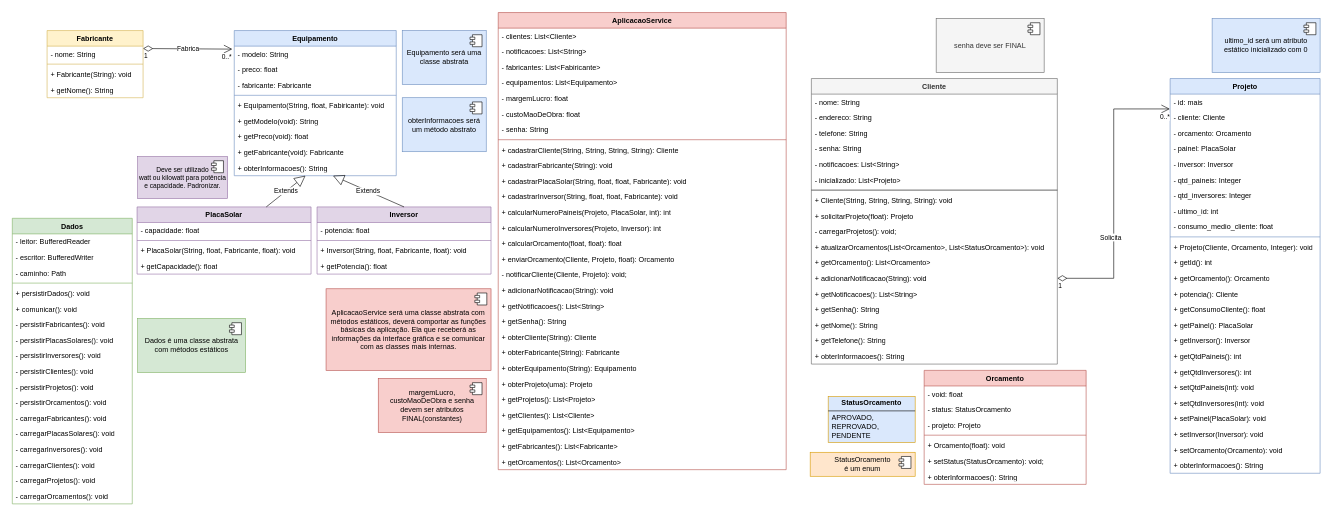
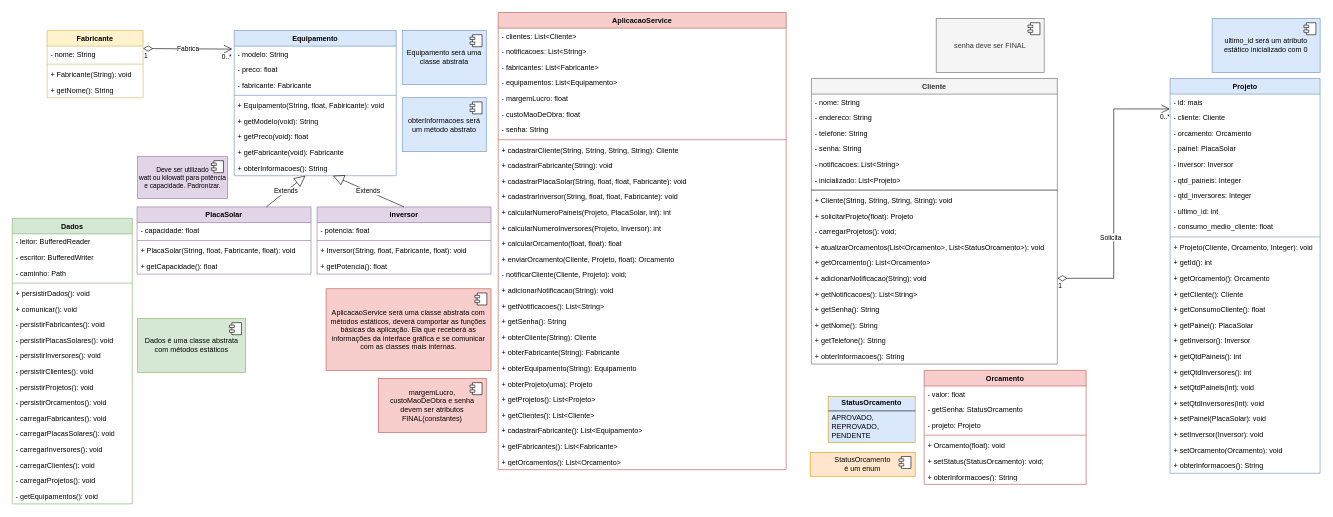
- <mxCell id="55" value="- fabricantes: List&amp;lt;Fabiricante&amp;gt;" style="text;strokeColor=none;fillColor=none;align=left;verticalAlign=top;spacingLeft=4;spacingRight=4;overflow=hidden;rotatable=0;points=[[0,0.5],[1,0.5]];portConstraint=eastwest;whiteSpace=wrap;html=1;" parent="52" vertex="1"><mxGeometry y="78" width="480" height="26" as="geometry" /></mxCell>
+ <mxCell id="55" value="- fabricantes: List&amp;lt;Fabricante&amp;gt;" style="text;strokeColor=none;fillColor=none;align=left;verticalAlign=top;spacingLeft=4;spacingRight=4;overflow=hidden;rotatable=0;points=[[0,0.5],[1,0.5]];portConstraint=eastwest;whiteSpace=wrap;html=1;" parent="52" vertex="1"><mxGeometry y="78" width="480" height="26" as="geometry" /></mxCell>
- <mxCell id="100" value="+ potencia(): Cliente" style="text;strokeColor=none;fillColor=none;align=left;verticalAlign=top;spacingLeft=4;spacingRight=4;overflow=hidden;rotatable=0;points=[[0,0.5],[1,0.5]];portConstraint=eastwest;whiteSpace=wrap;html=1;" parent="86" vertex="1"><mxGeometry y="346" width="250" height="26" as="geometry" /></mxCell>
+ <mxCell id="100" value="+ getCliente(): Cliente" style="text;strokeColor=none;fillColor=none;align=left;verticalAlign=top;spacingLeft=4;spacingRight=4;overflow=hidden;rotatable=0;points=[[0,0.5],[1,0.5]];portConstraint=eastwest;whiteSpace=wrap;html=1;" parent="86" vertex="1"><mxGeometry y="346" width="250" height="26" as="geometry" /></mxCell>
- <mxCell id="114" value="- void: float" style="text;strokeColor=none;fillColor=none;align=left;verticalAlign=top;spacingLeft=4;spacingRight=4;overflow=hidden;rotatable=0;points=[[0,0.5],[1,0.5]];portConstraint=eastwest;whiteSpace=wrap;html=1;" parent="113" vertex="1"><mxGeometry y="26" width="270" height="26" as="geometry" /></mxCell>
+ <mxCell id="114" value="- valor: float" style="text;strokeColor=none;fillColor=none;align=left;verticalAlign=top;spacingLeft=4;spacingRight=4;overflow=hidden;rotatable=0;points=[[0,0.5],[1,0.5]];portConstraint=eastwest;whiteSpace=wrap;html=1;" parent="113" vertex="1"><mxGeometry y="26" width="270" height="26" as="geometry" /></mxCell>
- <mxCell id="115" value="- status: StatusOrcamento" style="text;strokeColor=none;fillColor=none;align=left;verticalAlign=top;spacingLeft=4;spacingRight=4;overflow=hidden;rotatable=0;points=[[0,0.5],[1,0.5]];portConstraint=eastwest;whiteSpace=wrap;html=1;" parent="113" vertex="1"><mxGeometry y="52" width="270" height="26" as="geometry" /></mxCell>
+ <mxCell id="115" value="- getSenha: StatusOrcamento" style="text;strokeColor=none;fillColor=none;align=left;verticalAlign=top;spacingLeft=4;spacingRight=4;overflow=hidden;rotatable=0;points=[[0,0.5],[1,0.5]];portConstraint=eastwest;whiteSpace=wrap;html=1;" parent="113" vertex="1"><mxGeometry y="52" width="270" height="26" as="geometry" /></mxCell>
- <mxCell id="79" value="+ getEquipamentos(): List&amp;lt;Equipamento&amp;gt;" style="text;strokeColor=none;fillColor=none;align=left;verticalAlign=top;spacingLeft=4;spacingRight=4;overflow=hidden;rotatable=0;points=[[0,0.5],[1,0.5]];portConstraint=eastwest;whiteSpace=wrap;html=1;" parent="52" vertex="1"><mxGeometry y="684" width="480" height="26" as="geometry" /></mxCell>
+ <mxCell id="79" value="+ cadastrarFabricante(): List&amp;lt;Equipamento&amp;gt;" style="text;strokeColor=none;fillColor=none;align=left;verticalAlign=top;spacingLeft=4;spacingRight=4;overflow=hidden;rotatable=0;points=[[0,0.5],[1,0.5]];portConstraint=eastwest;whiteSpace=wrap;html=1;" parent="52" vertex="1"><mxGeometry y="684" width="480" height="26" as="geometry" /></mxCell>
- <mxCell id="149" value="- carregarOrcamentos(): void" style="text;strokeColor=none;fillColor=none;align=left;verticalAlign=top;spacingLeft=4;spacingRight=4;overflow=hidden;rotatable=0;points=[[0,0.5],[1,0.5]];portConstraint=eastwest;whiteSpace=wrap;html=1;" parent="131" vertex="1"><mxGeometry y="450" width="200" height="26" as="geometry" /></mxCell>
+ <mxCell id="149" value="- getEquipamentos(): void" style="text;strokeColor=none;fillColor=none;align=left;verticalAlign=top;spacingLeft=4;spacingRight=4;overflow=hidden;rotatable=0;points=[[0,0.5],[1,0.5]];portConstraint=eastwest;whiteSpace=wrap;html=1;" parent="131" vertex="1"><mxGeometry y="450" width="200" height="26" as="geometry" /></mxCell>
